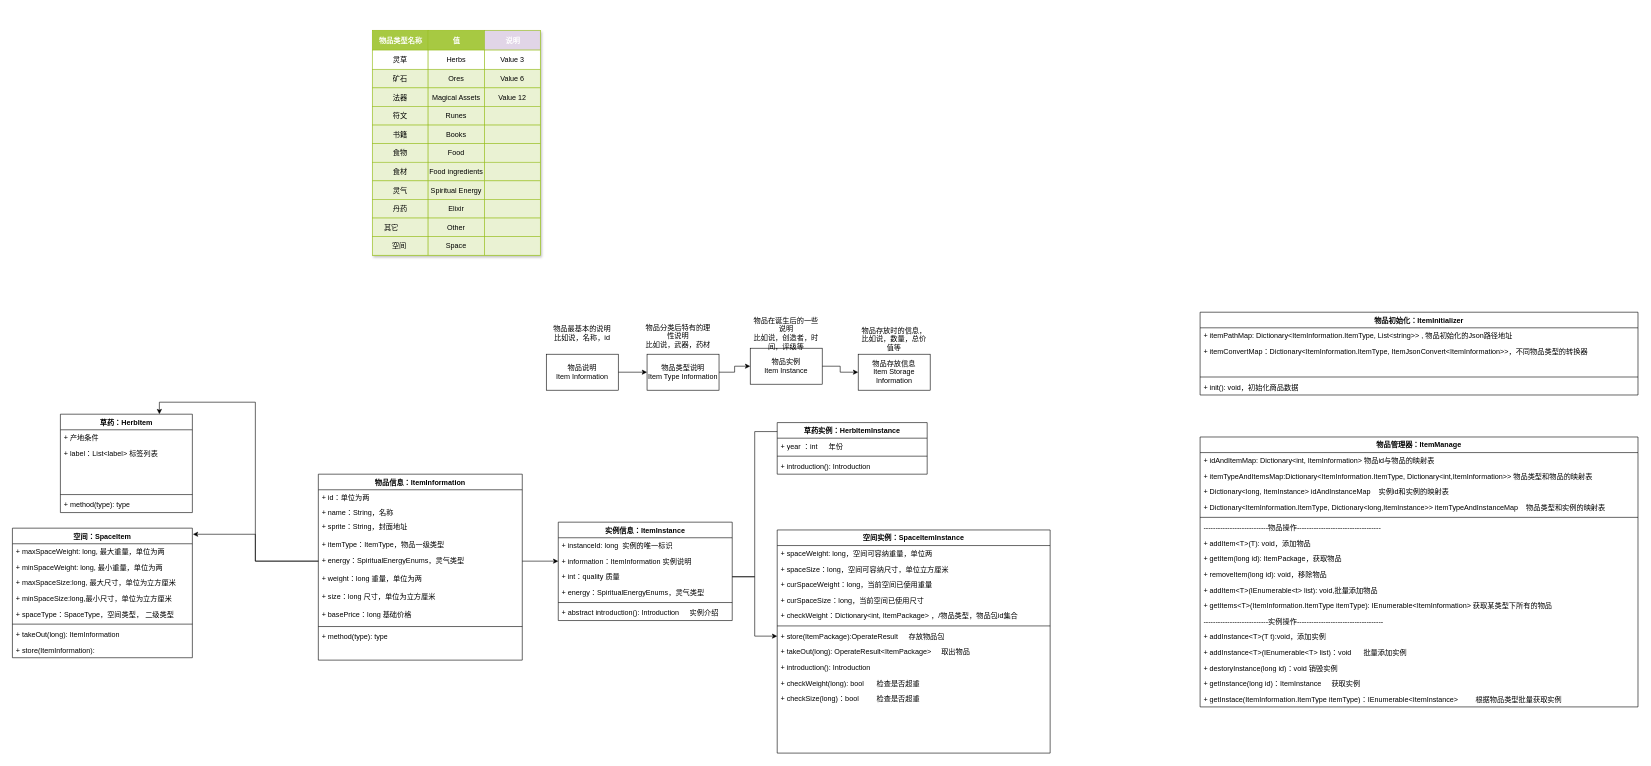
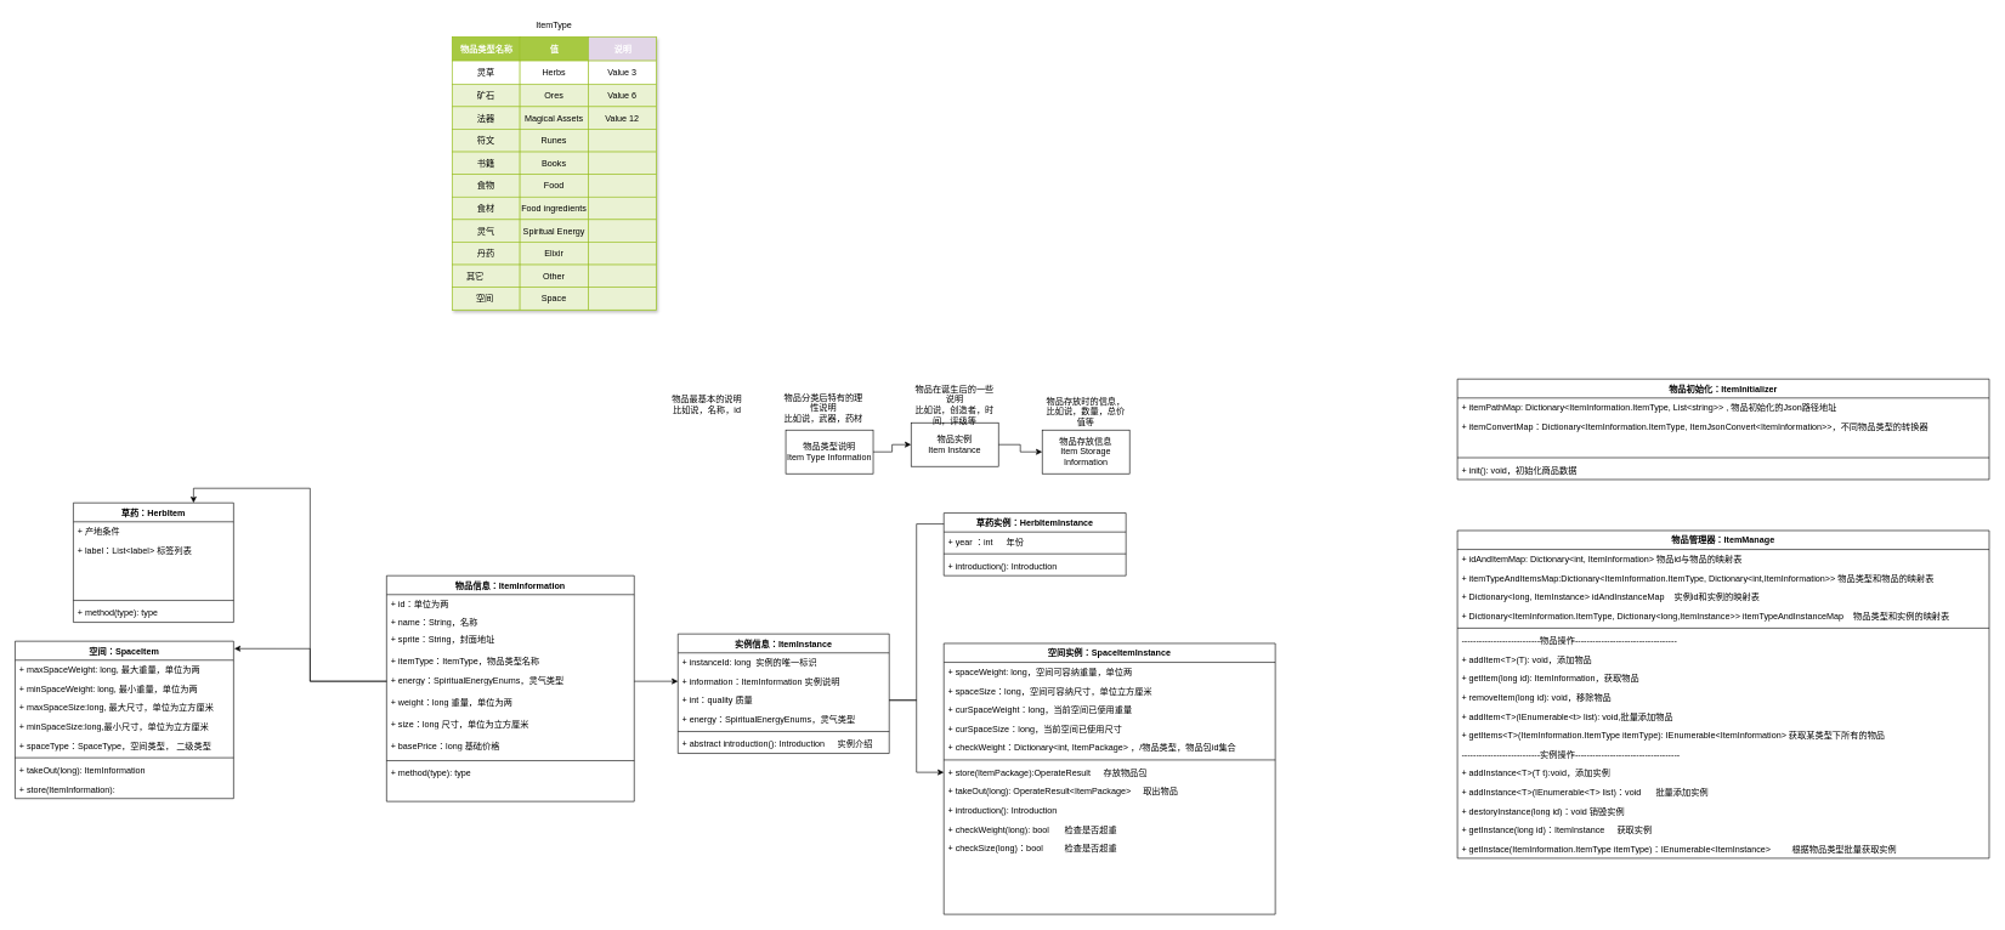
+ <mxCell id="75" value="ItemType" style="text;html=1;strokeColor=none;fillColor=none;align=center;verticalAlign=middle;whiteSpace=wrap;rounded=0;" parent="25" vertex="1"><mxGeometry x="110" width="60" height="30" as="geometry" /></mxCell>
- <mxCell id="3" value="物品说明&lt;br&gt;Item Information" style="rounded=0;whiteSpace=wrap;html=1;" parent="1" vertex="1"><mxGeometry x="910" y="590" width="120" height="60" as="geometry" /></mxCell>
- <mxCell id="2" style="edgeStyle=orthogonalEdgeStyle;rounded=0;orthogonalLoop=1;jettySize=auto;html=1;" parent="1" source="3" target="5" edge="1"><mxGeometry relative="1" as="geometry" /></mxCell>
- <mxCell id="17" value="+ itemType：ItemType，物品一级类型" style="text;strokeColor=none;fillColor=none;align=left;verticalAlign=top;spacingLeft=4;spacingRight=4;overflow=hidden;rotatable=0;points=[[0,0.5],[1,0.5]];portConstraint=eastwest;whiteSpace=wrap;html=1;" parent="13" vertex="1"><mxGeometry y="104" width="340" height="26" as="geometry" /></mxCell>
+ <mxCell id="17" value="+ itemType：ItemType，物品类型名称" style="text;strokeColor=none;fillColor=none;align=left;verticalAlign=top;spacingLeft=4;spacingRight=4;overflow=hidden;rotatable=0;points=[[0,0.5],[1,0.5]];portConstraint=eastwest;whiteSpace=wrap;html=1;" parent="13" vertex="1"><mxGeometry y="104" width="340" height="26" as="geometry" /></mxCell>
- <mxCell id="95" value="+&amp;nbsp;getItem(long id):&amp;nbsp;ItemPackage，获取物品" style="text;strokeColor=none;fillColor=none;align=left;verticalAlign=top;spacingLeft=4;spacingRight=4;overflow=hidden;rotatable=0;points=[[0,0.5],[1,0.5]];portConstraint=eastwest;whiteSpace=wrap;html=1;" parent="87" vertex="1"><mxGeometry y="190" width="730" height="26" as="geometry" /></mxCell>
+ <mxCell id="95" value="+&amp;nbsp;getItem(long id):&amp;nbsp;ItemInformation，获取物品" style="text;strokeColor=none;fillColor=none;align=left;verticalAlign=top;spacingLeft=4;spacingRight=4;overflow=hidden;rotatable=0;points=[[0,0.5],[1,0.5]];portConstraint=eastwest;whiteSpace=wrap;html=1;" parent="87" vertex="1"><mxGeometry y="190" width="730" height="26" as="geometry" /></mxCell>
